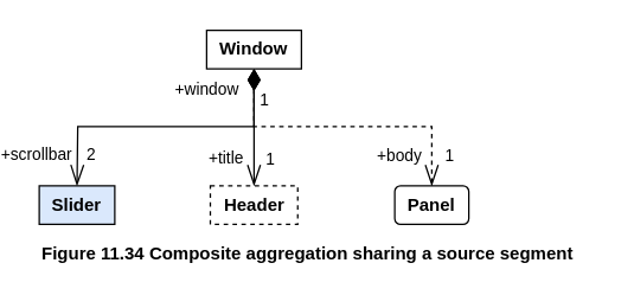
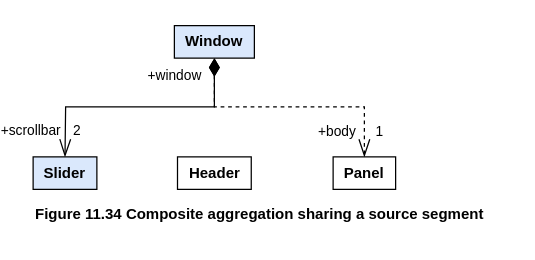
- <mxCell id="13" value="&lt;b&gt;Window&lt;/b&gt;" style="whiteSpace=wrap;html=1;" vertex="1" parent="1"><mxGeometry x="133" y="20" width="64" height="26" as="geometry" /></mxCell>
+ <mxCell id="13" value="&lt;b&gt;Window&lt;/b&gt;" style="whiteSpace=wrap;html=1;fillColor=#dae8fc;" vertex="1" parent="1"><mxGeometry x="133" y="20" width="64" height="26" as="geometry" /></mxCell>
- <mxCell id="5" style="rounded=0;orthogonalLoop=1;jettySize=auto;html=1;exitX=0.5;exitY=1;exitDx=0;exitDy=0;entryX=0.5;entryY=0;entryDx=0;entryDy=0;endArrow=openThin;startArrow=diamondThin;startFill=1;startSize=12;endFill=0;endSize=12;" edge="1" parent="1" source="13" target="15"><mxGeometry relative="1" as="geometry" /></mxCell>
- <mxCell id="6" value="1" style="edgeLabel;html=1;align=center;verticalAlign=middle;resizable=0;points=[];" vertex="1" connectable="0" parent="5"><mxGeometry x="-0.357" y="-1" relative="1" as="geometry"><mxPoint x="7" y="-5" as="offset" /></mxGeometry></mxCell>
- <mxCell id="7" value="1" style="edgeLabel;html=1;align=center;verticalAlign=middle;resizable=0;points=[];" vertex="1" connectable="0" parent="5"><mxGeometry x="0.553" y="3" relative="1" as="geometry"><mxPoint x="7" y="-1" as="offset" /></mxGeometry></mxCell>
- <mxCell id="8" value="+title" style="edgeLabel;html=1;align=center;verticalAlign=middle;resizable=0;points=[];" vertex="1" connectable="0" parent="5"><mxGeometry x="0.53" y="1" relative="1" as="geometry"><mxPoint x="-21" y="-1" as="offset" /></mxGeometry></mxCell>
- <mxCell id="15" value="&lt;b&gt;Header&lt;/b&gt;" style="whiteSpace=wrap;html=1;dashed=1;" vertex="1" parent="1"><mxGeometry x="135.5" y="125" width="59" height="26" as="geometry" /></mxCell>
+ <mxCell id="15" value="&lt;b&gt;Header&lt;/b&gt;" style="whiteSpace=wrap;html=1;" vertex="1" parent="1"><mxGeometry x="135.5" y="125" width="59" height="26" as="geometry" /></mxCell>
- <mxCell id="16" value="&lt;b&gt;Panel&lt;/b&gt;" style="whiteSpace=wrap;html=1;rounded=1;" vertex="1" parent="1"><mxGeometry x="260" y="125" width="50" height="26" as="geometry" /></mxCell>
+ <mxCell id="16" value="&lt;b&gt;Panel&lt;/b&gt;" style="whiteSpace=wrap;html=1;" vertex="1" parent="1"><mxGeometry x="260" y="125" width="50" height="26" as="geometry" /></mxCell>
